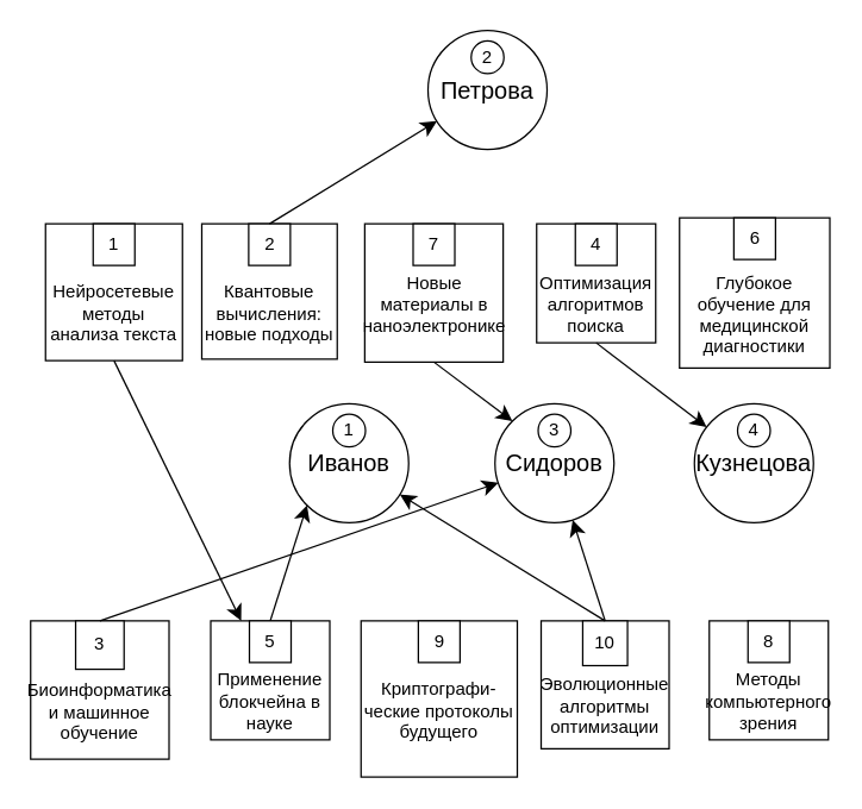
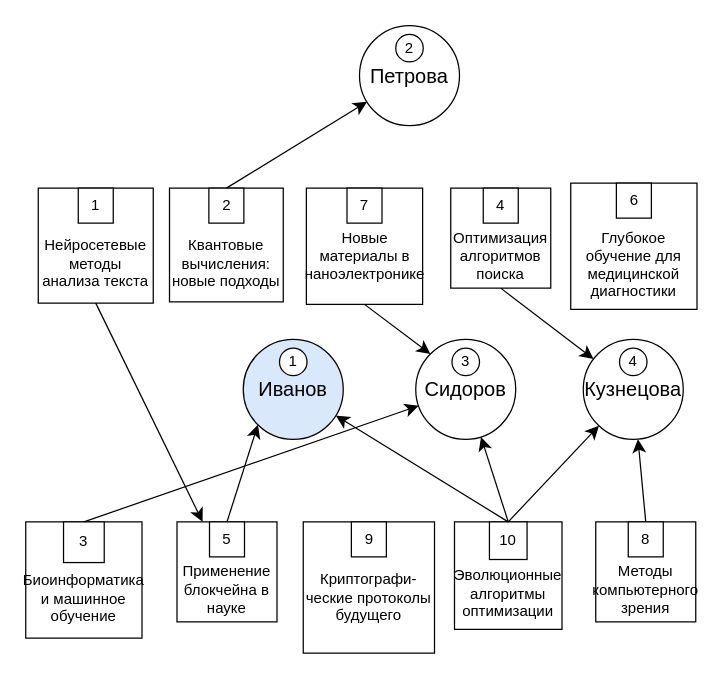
- <mxCell id="12" value="&lt;font style=&quot;font-size: 16px;&quot;&gt;Иванов&lt;/font&gt;" style="ellipse;whiteSpace=wrap;html=1;aspect=fixed;" vertex="1" parent="11"><mxGeometry width="80" height="80" as="geometry" /></mxCell>
+ <mxCell id="12" value="&lt;font style=&quot;font-size: 16px;&quot;&gt;Иванов&lt;/font&gt;" style="ellipse;whiteSpace=wrap;html=1;aspect=fixed;fillColor=#dae8fc;" vertex="1" parent="11"><mxGeometry width="80" height="80" as="geometry" /></mxCell>
+ <mxCell id="54" style="edgeStyle=none;curved=1;rounded=0;orthogonalLoop=1;jettySize=auto;html=1;exitX=0.5;exitY=0;exitDx=0;exitDy=0;fontSize=12;startSize=8;endSize=8;" edge="1" parent="1" source="16" target="3"><mxGeometry relative="1" as="geometry" /></mxCell>
+ <mxCell id="55" style="edgeStyle=none;curved=1;rounded=0;orthogonalLoop=1;jettySize=auto;html=1;exitX=0.5;exitY=0;exitDx=0;exitDy=0;fontSize=12;startSize=8;endSize=8;" edge="1" parent="1" source="44" target="3"><mxGeometry relative="1" as="geometry" /></mxCell>
